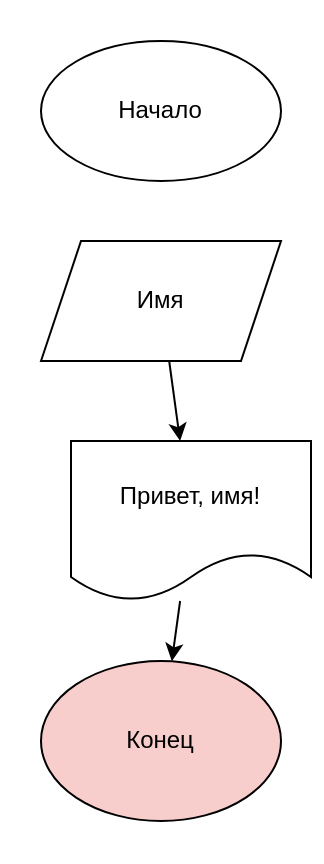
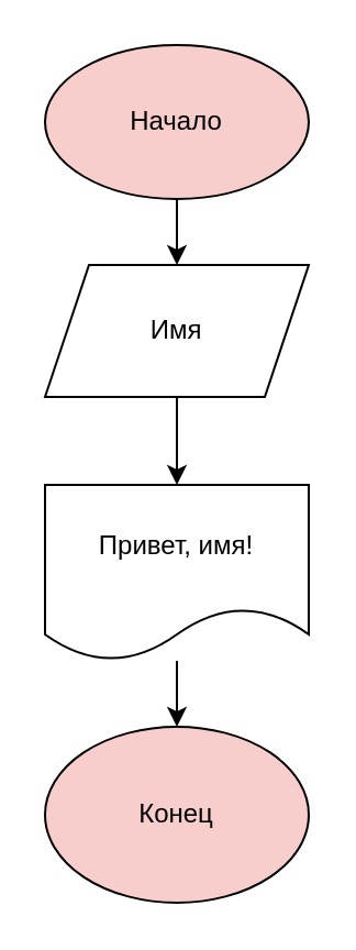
- <mxCell id="3" value="Начало" style="ellipse;whiteSpace=wrap;html=1;" vertex="1" parent="1"><mxGeometry x="20" y="20" width="120" height="70" as="geometry" /></mxCell>
+ <mxCell id="3" value="Начало" style="ellipse;whiteSpace=wrap;html=1;fillColor=#f8cecc;" vertex="1" parent="1"><mxGeometry x="20" y="20" width="120" height="70" as="geometry" /></mxCell>
+ <mxCell id="2" value="" style="edgeStyle=none;html=1;" edge="1" parent="1" source="3" target="6"><mxGeometry relative="1" as="geometry" /></mxCell>
- <mxCell id="8" value="Привет, имя!" style="shape=document;whiteSpace=wrap;html=1;boundedLbl=1;" vertex="1" parent="1"><mxGeometry x="35" y="220" width="120" height="80" as="geometry" /></mxCell>
+ <mxCell id="8" value="Привет, имя!" style="shape=document;whiteSpace=wrap;html=1;boundedLbl=1;" vertex="1" parent="1"><mxGeometry x="20" y="220" width="120" height="80" as="geometry" /></mxCell>
